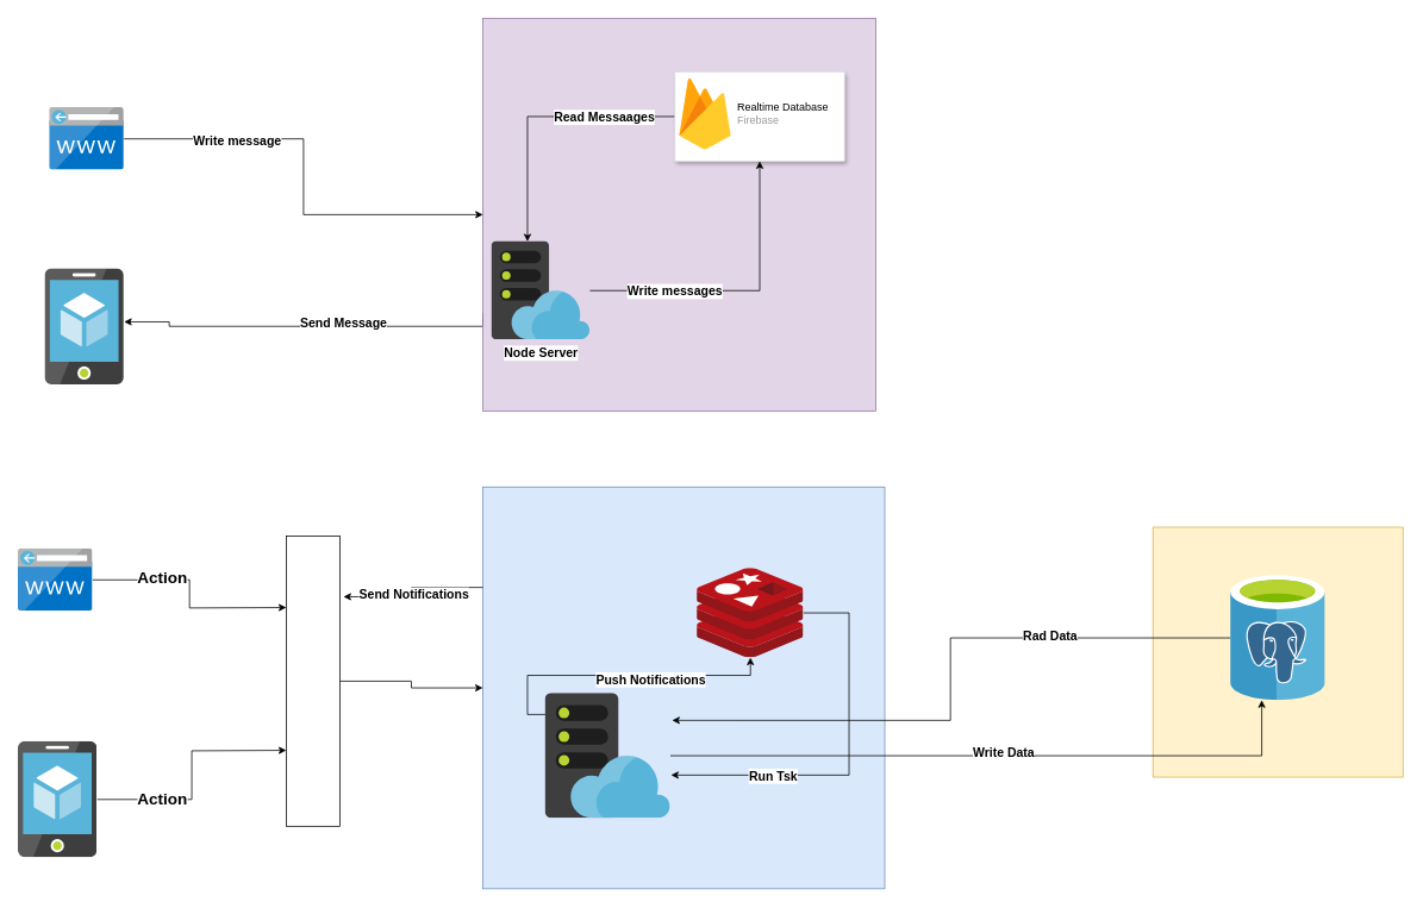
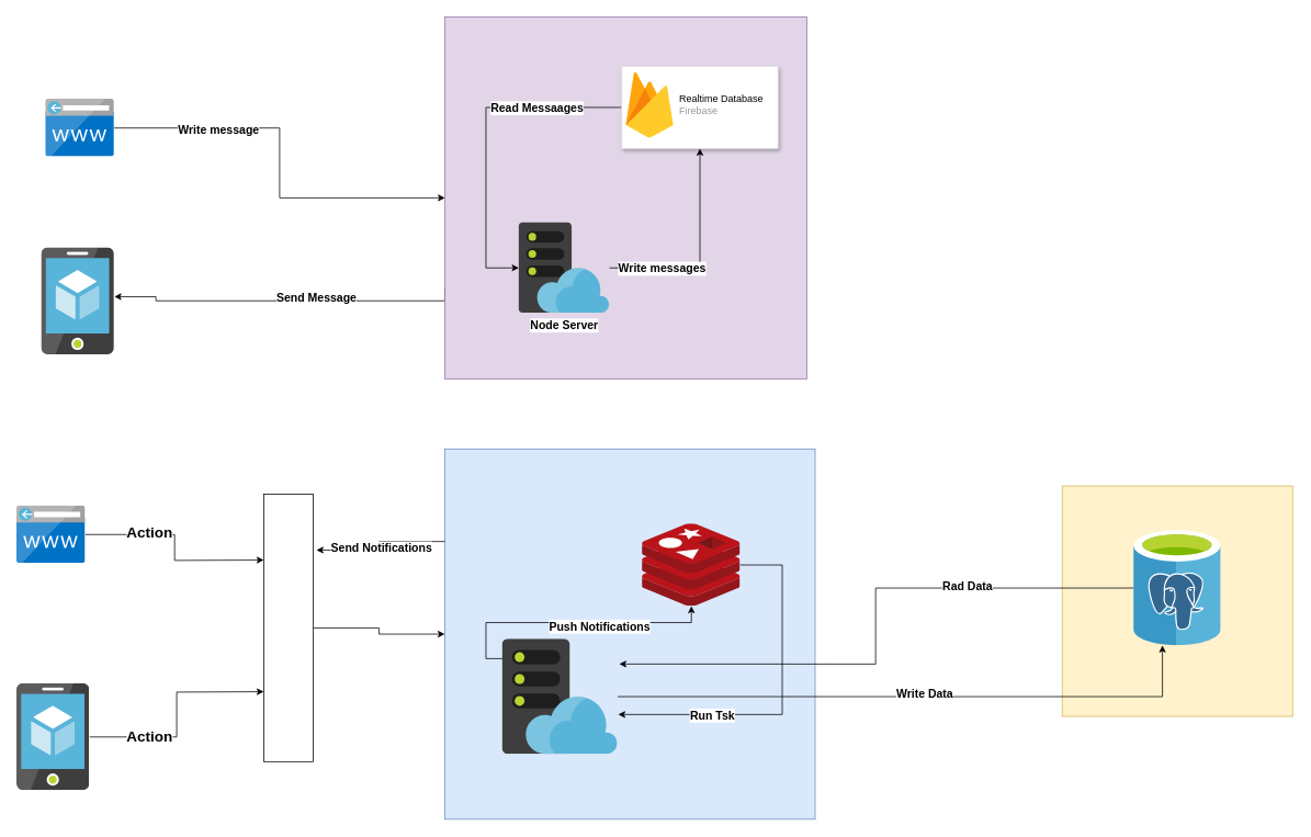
- <mxCell id="34" value="&lt;b&gt;&lt;font style=&quot;font-size: 14px;&quot;&gt;Node Server&lt;/font&gt;&lt;/b&gt;" style="sketch=0;aspect=fixed;html=1;points=[];align=center;image;fontSize=12;image=img/lib/mscae/WebHosting.svg;" vertex="1" parent="1"><mxGeometry x="550" y="270" width="110" height="110" as="geometry" /></mxCell>
+ <mxCell id="34" value="&lt;b&gt;&lt;font style=&quot;font-size: 14px;&quot;&gt;Node Server&lt;/font&gt;&lt;/b&gt;" style="sketch=0;aspect=fixed;html=1;points=[];align=center;image;fontSize=12;image=img/lib/mscae/WebHosting.svg;" vertex="1" parent="1"><mxGeometry x="630" y="270" width="110" height="110" as="geometry" /></mxCell>
